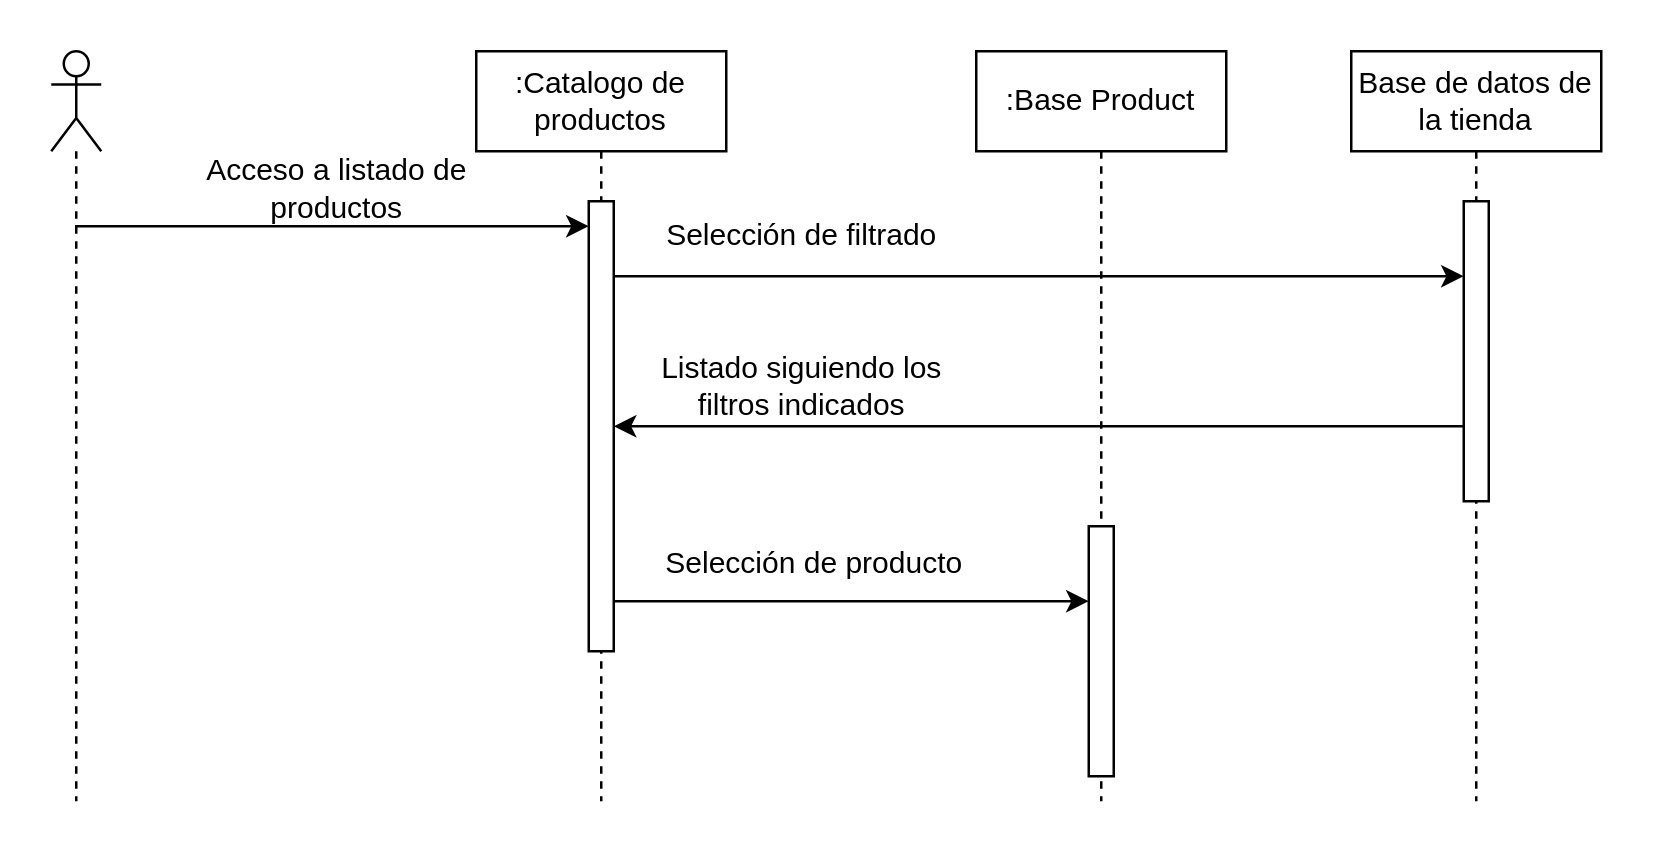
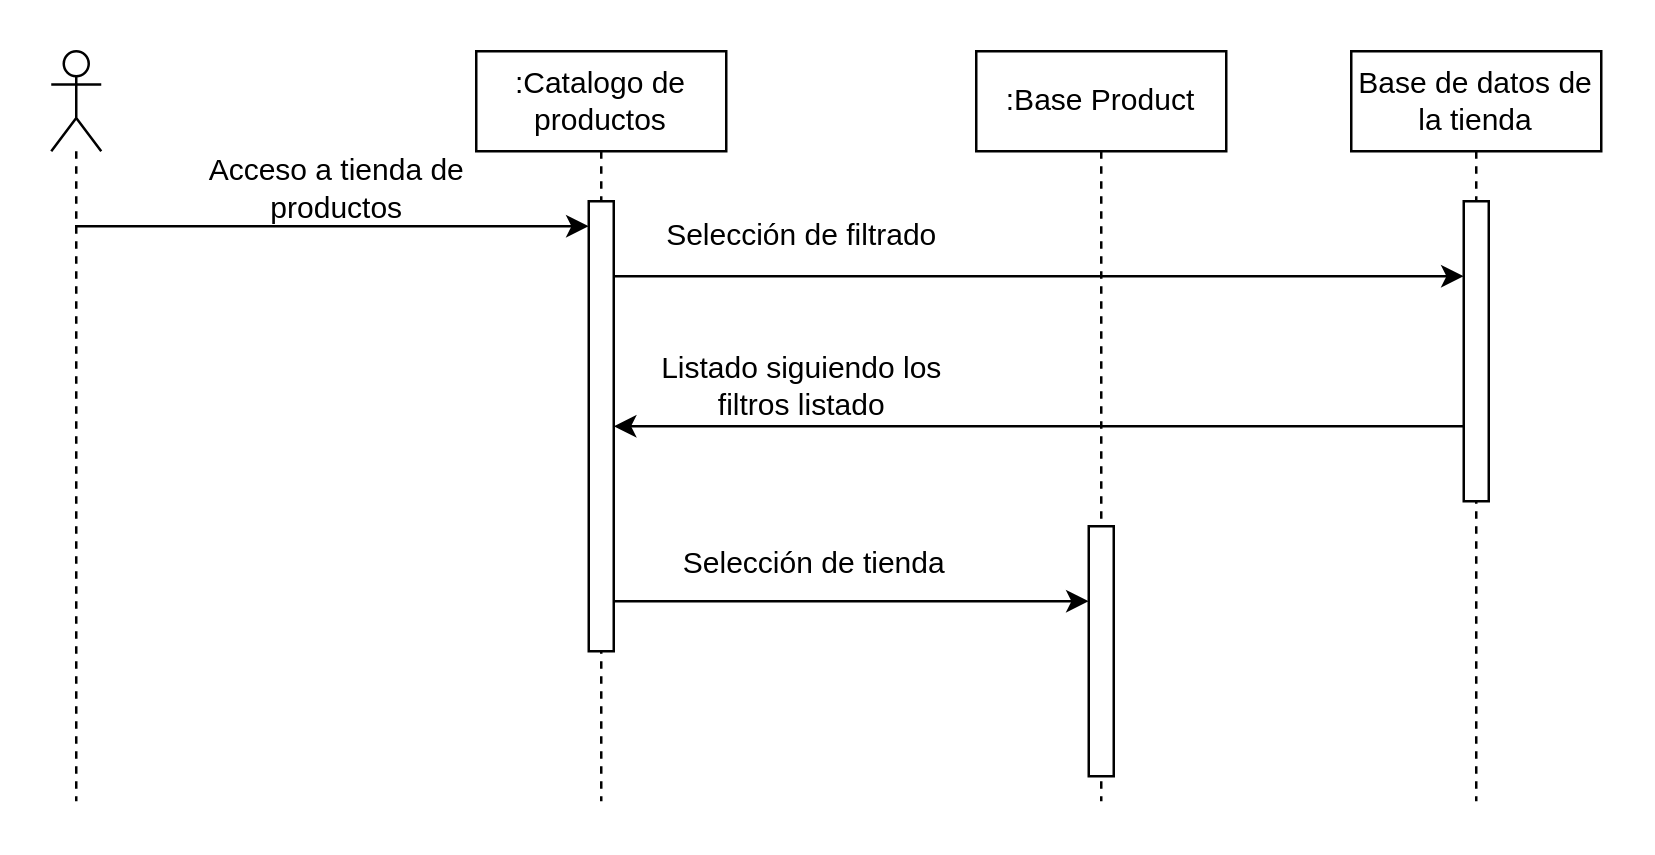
- <mxCell id="8" value="Acceso a listado de productos" style="text;html=1;strokeColor=none;fillColor=none;align=center;verticalAlign=middle;whiteSpace=wrap;rounded=0;" parent="1" vertex="1"><mxGeometry x="63.5" y="60" width="141" height="30" as="geometry" /></mxCell>
+ <mxCell id="8" value="Acceso a tienda de productos" style="text;html=1;strokeColor=none;fillColor=none;align=center;verticalAlign=middle;whiteSpace=wrap;rounded=0;" parent="1" vertex="1"><mxGeometry x="63.5" y="60" width="141" height="30" as="geometry" /></mxCell>
- <mxCell id="11" value="Listado siguiendo los filtros indicados" style="text;html=1;strokeColor=none;fillColor=none;align=center;verticalAlign=middle;whiteSpace=wrap;rounded=0;" parent="1" vertex="1"><mxGeometry x="250" y="139" width="141" height="30" as="geometry" /></mxCell>
+ <mxCell id="11" value="Listado siguiendo los filtros listado" style="text;html=1;strokeColor=none;fillColor=none;align=center;verticalAlign=middle;whiteSpace=wrap;rounded=0;" parent="1" vertex="1"><mxGeometry x="250" y="139" width="141" height="30" as="geometry" /></mxCell>
- <mxCell id="15" value="Selección de producto" style="text;html=1;strokeColor=none;fillColor=none;align=center;verticalAlign=middle;whiteSpace=wrap;rounded=0;" parent="1" vertex="1"><mxGeometry x="255" y="210" width="141" height="30" as="geometry" /></mxCell>
+ <mxCell id="15" value="Selección de tienda" style="text;html=1;strokeColor=none;fillColor=none;align=center;verticalAlign=middle;whiteSpace=wrap;rounded=0;" parent="1" vertex="1"><mxGeometry x="255" y="210" width="141" height="30" as="geometry" /></mxCell>
